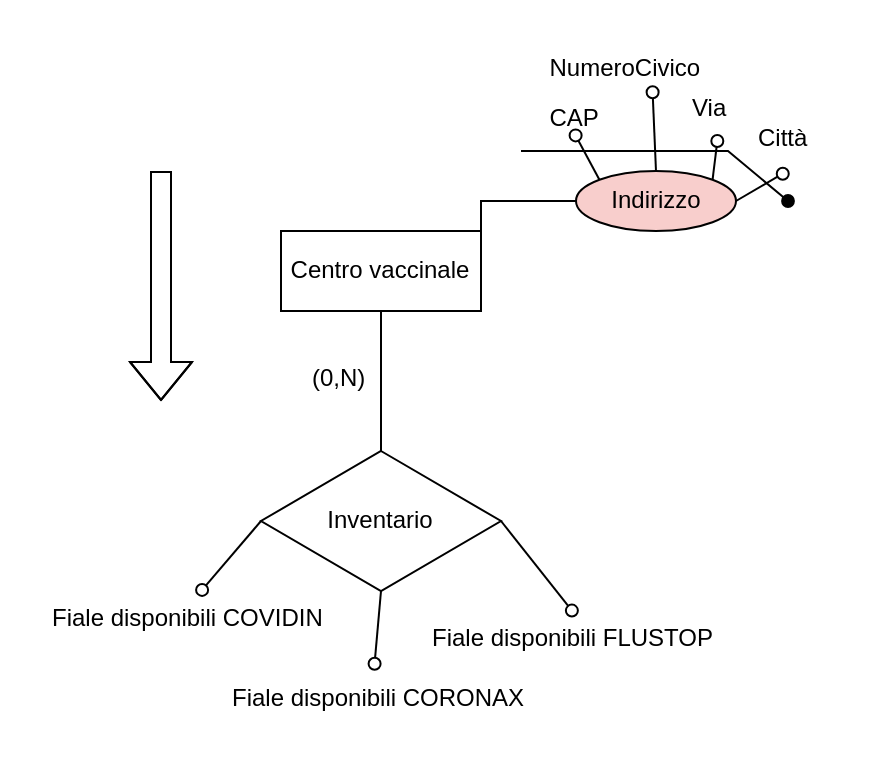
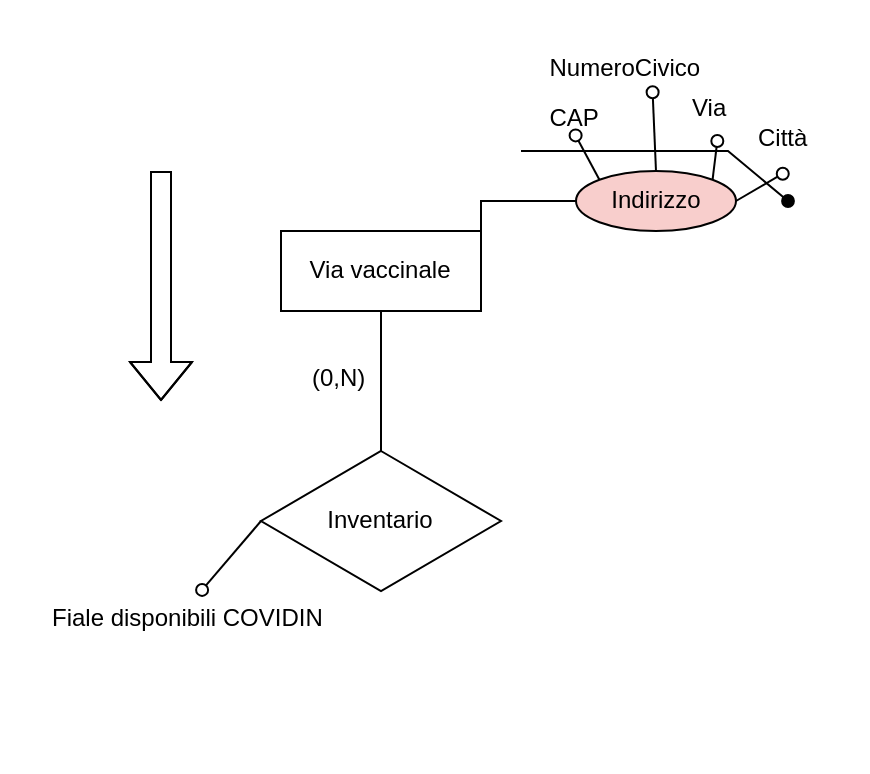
- <mxCell id="10" value="Centro vaccinale" style="whiteSpace=wrap;html=1;align=center;" vertex="1" parent="1"><mxGeometry x="140" y="115" width="100" height="40" as="geometry" /></mxCell>
+ <mxCell id="10" value="Via vaccinale" style="whiteSpace=wrap;html=1;align=center;" vertex="1" parent="1"><mxGeometry x="140" y="115" width="100" height="40" as="geometry" /></mxCell>
- <mxCell id="4" value="" style="endArrow=none;html=1;rounded=0;entryX=1;entryY=0.5;entryDx=0;entryDy=0;endFill=0;startArrow=oval;startFill=0;exitX=0.479;exitY=-0.007;exitDx=0;exitDy=0;exitPerimeter=0;" edge="1" parent="1" source="8" target="5"><mxGeometry relative="1" as="geometry"><mxPoint x="306.407" y="305.99" as="sourcePoint" /><mxPoint x="251.85" y="265" as="targetPoint" /><Array as="points" /></mxGeometry></mxCell>
- <mxCell id="3" value="" style="endArrow=none;html=1;rounded=0;entryX=0.5;entryY=1;entryDx=0;entryDy=0;endFill=0;startArrow=oval;startFill=0;exitX=0.48;exitY=-0.122;exitDx=0;exitDy=0;exitPerimeter=0;" edge="1" parent="1" source="7" target="5"><mxGeometry relative="1" as="geometry"><mxPoint x="195.21" y="342.99" as="sourcePoint" /><mxPoint x="191.85" y="300" as="targetPoint" /><Array as="points" /></mxGeometry></mxCell>
- <mxCell id="8" value="Fiale disponibili FLUSTOP" style="text;strokeColor=none;fillColor=none;spacingLeft=4;spacingRight=4;overflow=hidden;rotatable=0;points=[[0,0.5],[1,0.5]];portConstraint=eastwest;fontSize=12;" vertex="1" parent="1"><mxGeometry x="210" y="305" width="157.5" height="30" as="geometry" /></mxCell>
- <mxCell id="7" value="Fiale disponibili CORONAX" style="text;strokeColor=none;fillColor=none;spacingLeft=4;spacingRight=4;overflow=hidden;rotatable=0;points=[[0,0.5],[1,0.5]];portConstraint=eastwest;fontSize=12;" vertex="1" parent="1"><mxGeometry x="110" y="335" width="160" height="30" as="geometry" /></mxCell>
